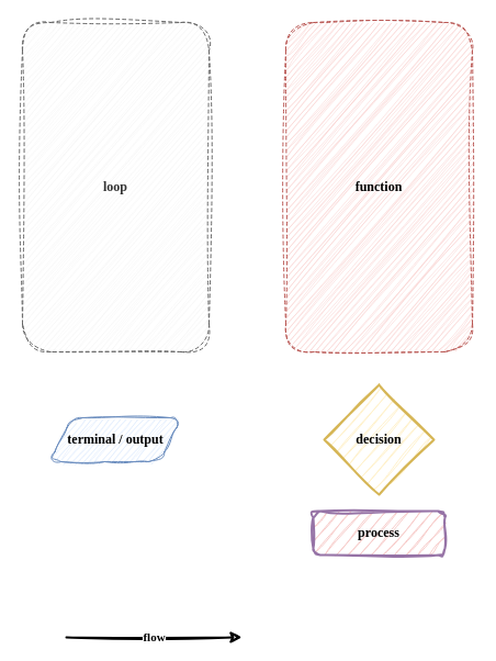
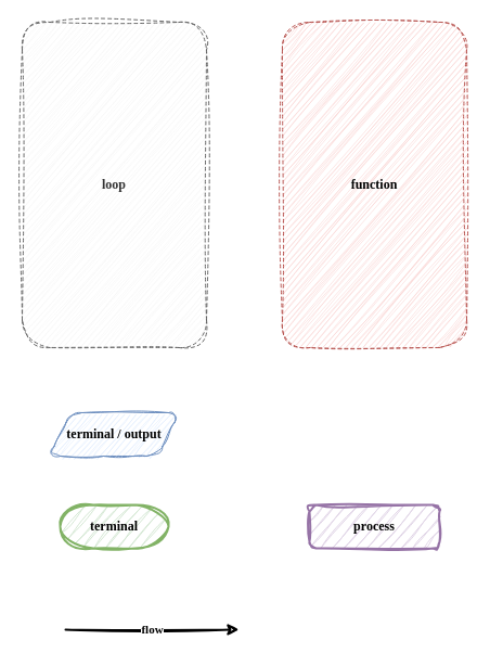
- <mxCell id="5" value="decision" style="strokeWidth=2;html=1;shape=mxgraph.flowchart.decision;whiteSpace=wrap;fillColor=#fff2cc;strokeColor=#d6b656;fontFamily=Comic Sans MS;fontStyle=1;sketch=1;curveFitting=1;jiggle=2;" vertex="1" parent="1"><mxGeometry x="295" y="350" width="100" height="100" as="geometry" /></mxCell>
+ <mxCell id="4" value="terminal" style="strokeWidth=2;html=1;shape=mxgraph.flowchart.terminator;whiteSpace=wrap;fillColor=#d5e8d4;strokeColor=#82b366;fontFamily=Comic Sans MS;fontStyle=1;sketch=1;curveFitting=1;jiggle=2;" vertex="1" parent="1"><mxGeometry x="55" y="465" width="100" height="40" as="geometry" /></mxCell>
- <mxCell id="6" value="process" style="rounded=1;whiteSpace=wrap;html=1;strokeWidth=2;fontFamily=Comic Sans MS;fontSize=12;fillColor=#f8cecc;strokeColor=#9673a6;fontStyle=1;glass=0;sketch=1;curveFitting=1;jiggle=2;" vertex="1" parent="1"><mxGeometry x="285" y="465" width="120" height="40" as="geometry" /></mxCell>
+ <mxCell id="6" value="process" style="rounded=1;whiteSpace=wrap;html=1;strokeWidth=2;fontFamily=Comic Sans MS;fontSize=12;fillColor=#e1d5e7;strokeColor=#9673a6;fontStyle=1;glass=0;sketch=1;curveFitting=1;jiggle=2;" vertex="1" parent="1"><mxGeometry x="285" y="465" width="120" height="40" as="geometry" /></mxCell>
